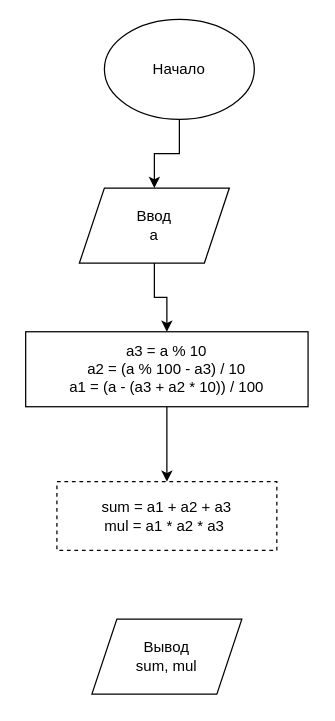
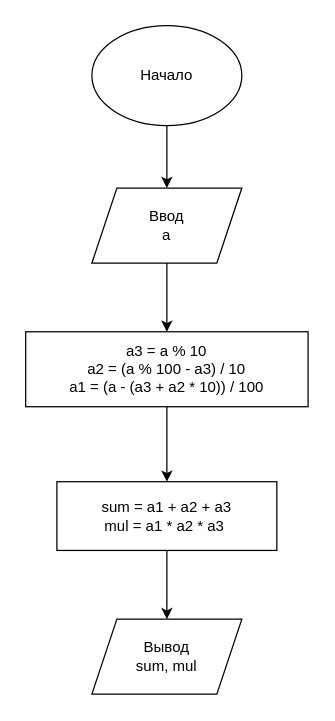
- <mxCell id="3" value="Начало" style="ellipse;whiteSpace=wrap;html=1;" vertex="1" parent="1"><mxGeometry x="83" y="15" width="120" height="80" as="geometry" /></mxCell>
+ <mxCell id="3" value="Начало" style="ellipse;whiteSpace=wrap;html=1;" vertex="1" parent="1"><mxGeometry x="73" y="20" width="120" height="80" as="geometry" /></mxCell>
- <mxCell id="5" value="Ввод&lt;br&gt;a" style="shape=parallelogram;perimeter=parallelogramPerimeter;whiteSpace=wrap;html=1;fixedSize=1;" vertex="1" parent="1"><mxGeometry x="63" y="150" width="120" height="60" as="geometry" /></mxCell>
+ <mxCell id="5" value="Ввод&lt;br&gt;a" style="shape=parallelogram;perimeter=parallelogramPerimeter;whiteSpace=wrap;html=1;fixedSize=1;" vertex="1" parent="1"><mxGeometry x="73" y="150" width="120" height="60" as="geometry" /></mxCell>
- <mxCell id="9" value="sum = a1 + a2 + a3&lt;br&gt;mul = a1 * a2 * a3&amp;nbsp;" style="whiteSpace=wrap;html=1;rounded=0;dashed=1;" vertex="1" parent="1"><mxGeometry x="45" y="385" width="176" height="55" as="geometry" /></mxCell>
+ <mxCell id="9" value="sum = a1 + a2 + a3&lt;br&gt;mul = a1 * a2 * a3&amp;nbsp;" style="whiteSpace=wrap;html=1;rounded=0;" vertex="1" parent="1"><mxGeometry x="45" y="385" width="176" height="55" as="geometry" /></mxCell>
+ <mxCell id="8" value="" style="edgeStyle=orthogonalEdgeStyle;rounded=0;orthogonalLoop=1;jettySize=auto;html=1;" edge="1" parent="1" source="9" target="10"><mxGeometry relative="1" as="geometry" /></mxCell>
